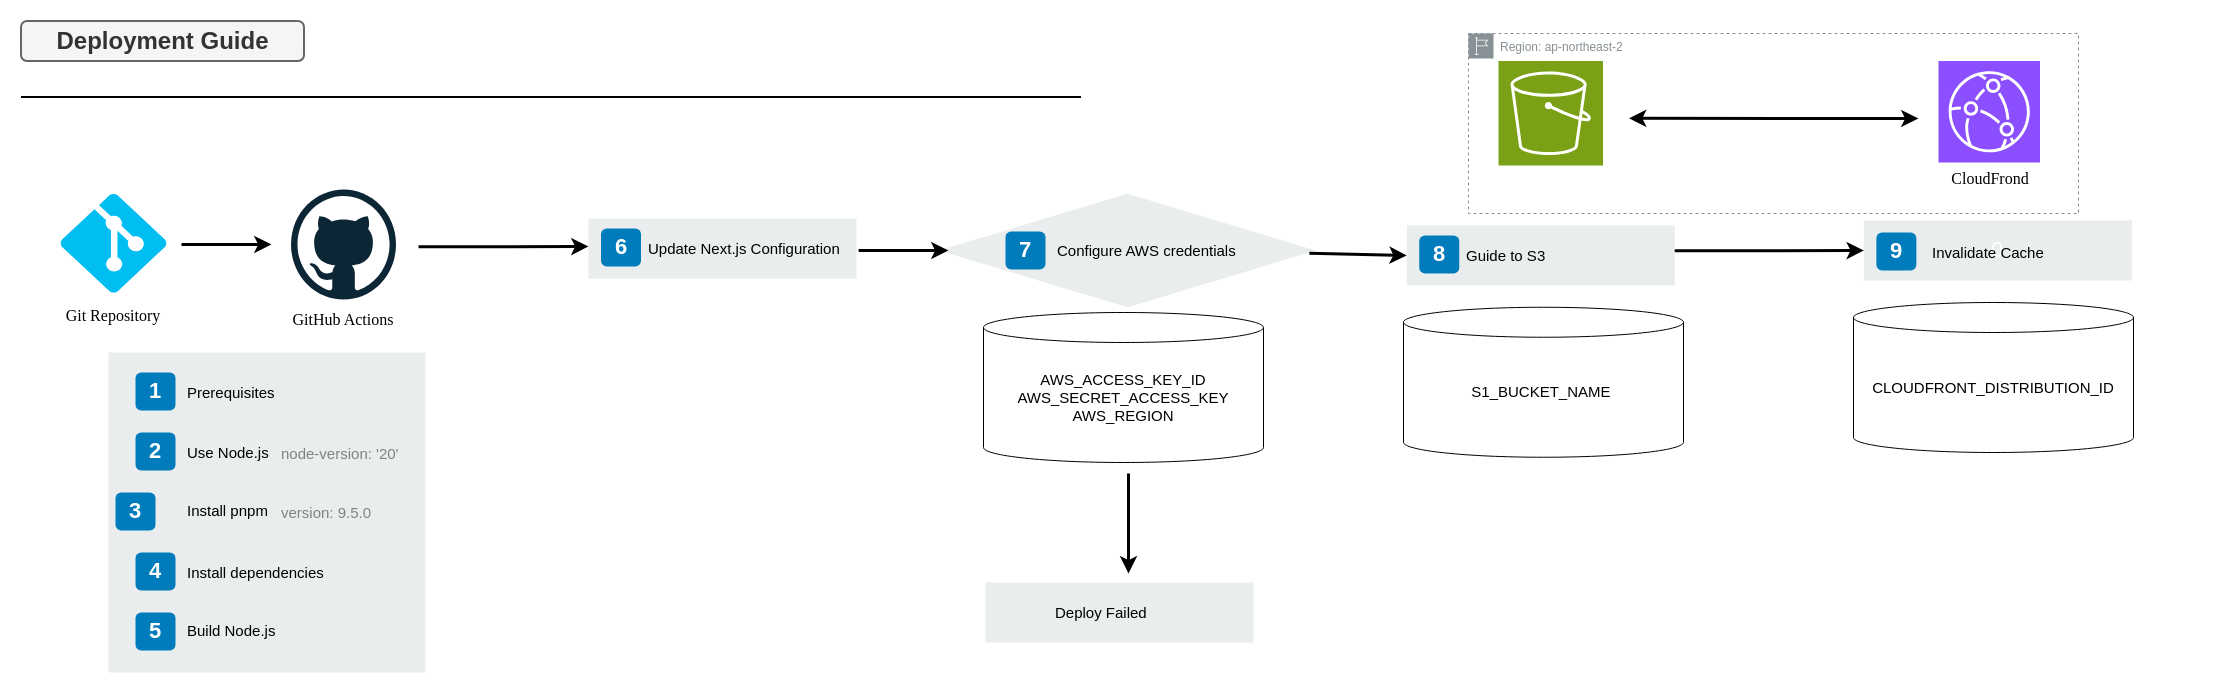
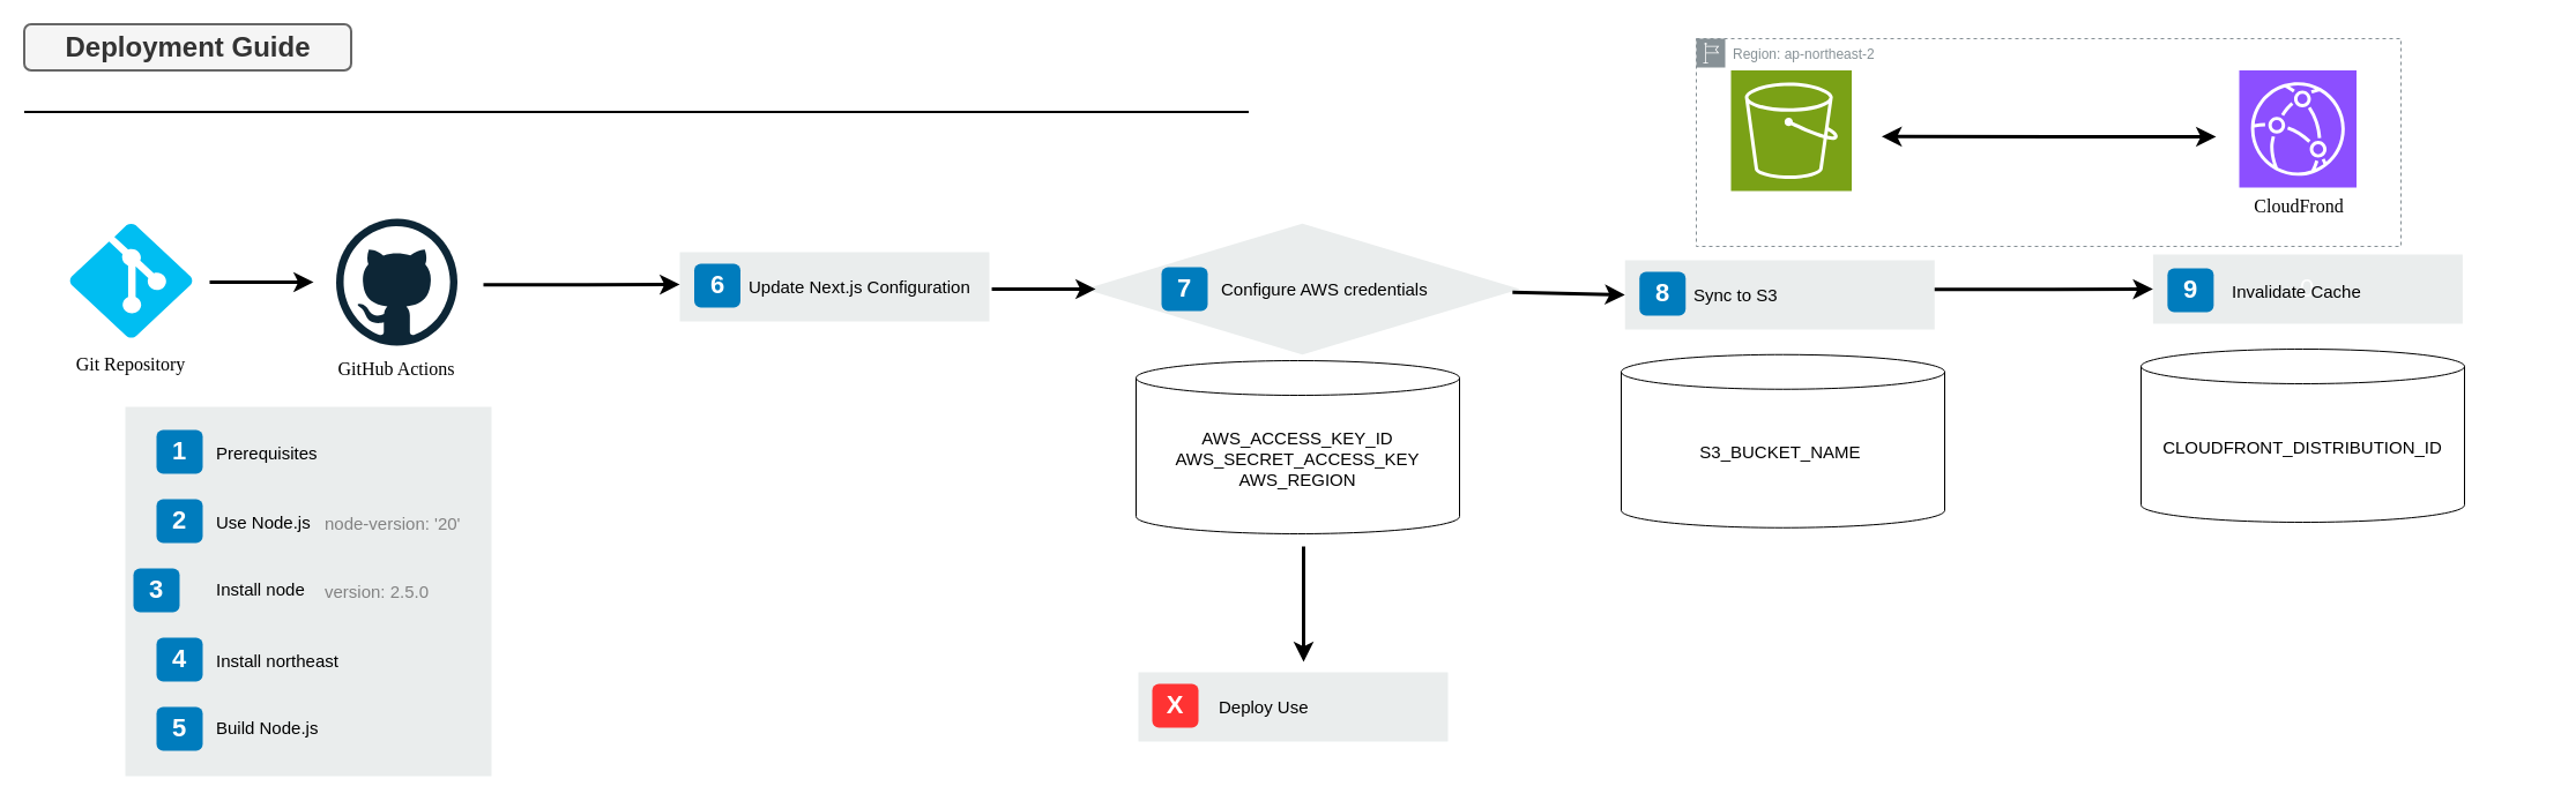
- <mxCell id="47" value="Guide to S3" style="text;whiteSpace=wrap;html=1;fontSize=15;verticalAlign=middle;" vertex="1" parent="1"><mxGeometry x="1464.25" y="235" width="230" height="40" as="geometry" /></mxCell>
+ <mxCell id="47" value="Sync to S3" style="text;whiteSpace=wrap;html=1;fontSize=15;verticalAlign=middle;" vertex="1" parent="1"><mxGeometry x="1464.25" y="235" width="230" height="40" as="geometry" /></mxCell>
- <mxCell id="51" value="S1_BUCKET_NAME&amp;nbsp;" style="text;whiteSpace=wrap;html=1;fontSize=15;verticalAlign=middle;align=center;" vertex="1" parent="49"><mxGeometry y="64.5" width="430" height="40" as="geometry" /></mxCell>
+ <mxCell id="51" value="S3_BUCKET_NAME&amp;nbsp;" style="text;whiteSpace=wrap;html=1;fontSize=15;verticalAlign=middle;align=center;" vertex="1" parent="49"><mxGeometry y="64.5" width="430" height="40" as="geometry" /></mxCell>
- <mxCell id="23" value="Install pnpm" style="text;whiteSpace=wrap;verticalAlign=middle;fontSize=15;" vertex="1" parent="1"><mxGeometry x="185" y="490" width="100" height="40" as="geometry" /></mxCell>
+ <mxCell id="23" value="Install node" style="text;whiteSpace=wrap;verticalAlign=middle;fontSize=15;" vertex="1" parent="1"><mxGeometry x="185" y="490" width="100" height="40" as="geometry" /></mxCell>
- <mxCell id="27" value="version: 9.5.0" style="text;whiteSpace=wrap;fontSize=15;verticalAlign=middle;fontColor=#828282;" vertex="1" parent="1"><mxGeometry x="279" y="492" width="110" height="40" as="geometry" /></mxCell>
+ <mxCell id="27" value="version: 2.5.0" style="text;whiteSpace=wrap;fontSize=15;verticalAlign=middle;fontColor=#828282;" vertex="1" parent="1"><mxGeometry x="279" y="492" width="110" height="40" as="geometry" /></mxCell>
- <mxCell id="25" value="Install dependencies" style="text;whiteSpace=wrap;fontSize=15;verticalAlign=middle;" vertex="1" parent="1"><mxGeometry x="185" y="552" width="140" height="40" as="geometry" /></mxCell>
+ <mxCell id="25" value="Install northeast" style="text;whiteSpace=wrap;fontSize=15;verticalAlign=middle;" vertex="1" parent="1"><mxGeometry x="185" y="552" width="140" height="40" as="geometry" /></mxCell>
+ <mxCell id="44" value="&lt;font color=&quot;#ffffff&quot;&gt;X&lt;/font&gt;" style="rounded=1;whiteSpace=wrap;html=1;fillColor=#FF3333;strokeColor=none;fontStyle=1;fontSize=22;labelBackgroundColor=none;" vertex="1" parent="1"><mxGeometry x="997" y="592" width="40" height="38" as="geometry" /></mxCell>
- <mxCell id="43" value="Deploy Failed" style="text;whiteSpace=wrap;verticalAlign=middle;fontSize=15;" vertex="1" parent="1"><mxGeometry x="1053" y="592" width="200" height="40" as="geometry" /></mxCell>
+ <mxCell id="43" value="Deploy Use" style="text;whiteSpace=wrap;verticalAlign=middle;fontSize=15;" vertex="1" parent="1"><mxGeometry x="1053" y="592" width="200" height="40" as="geometry" /></mxCell>
